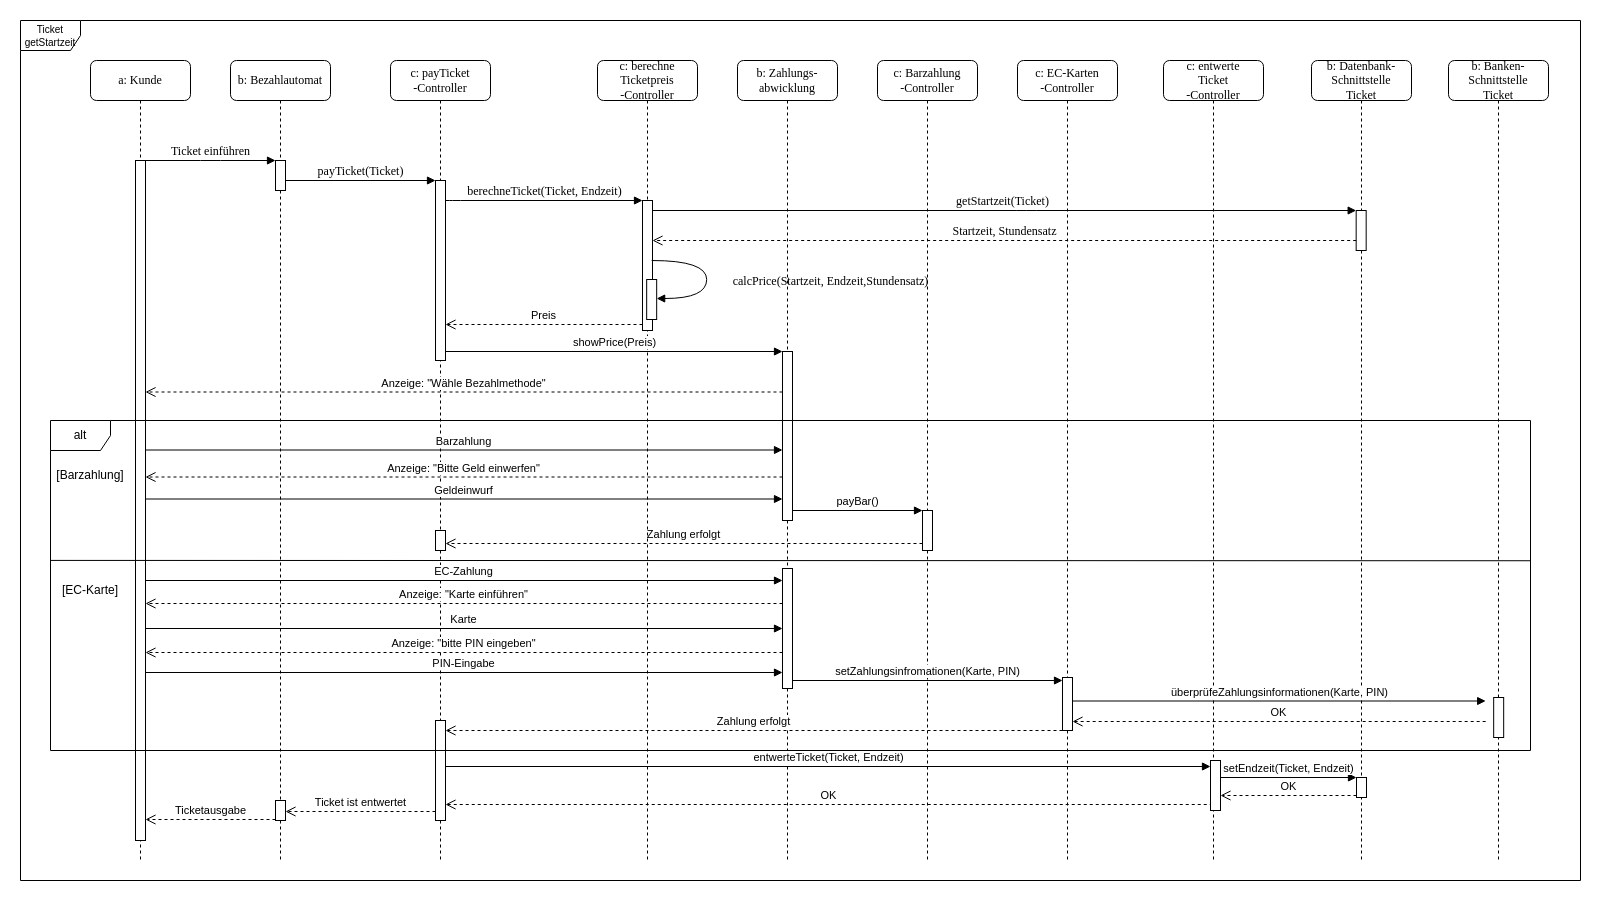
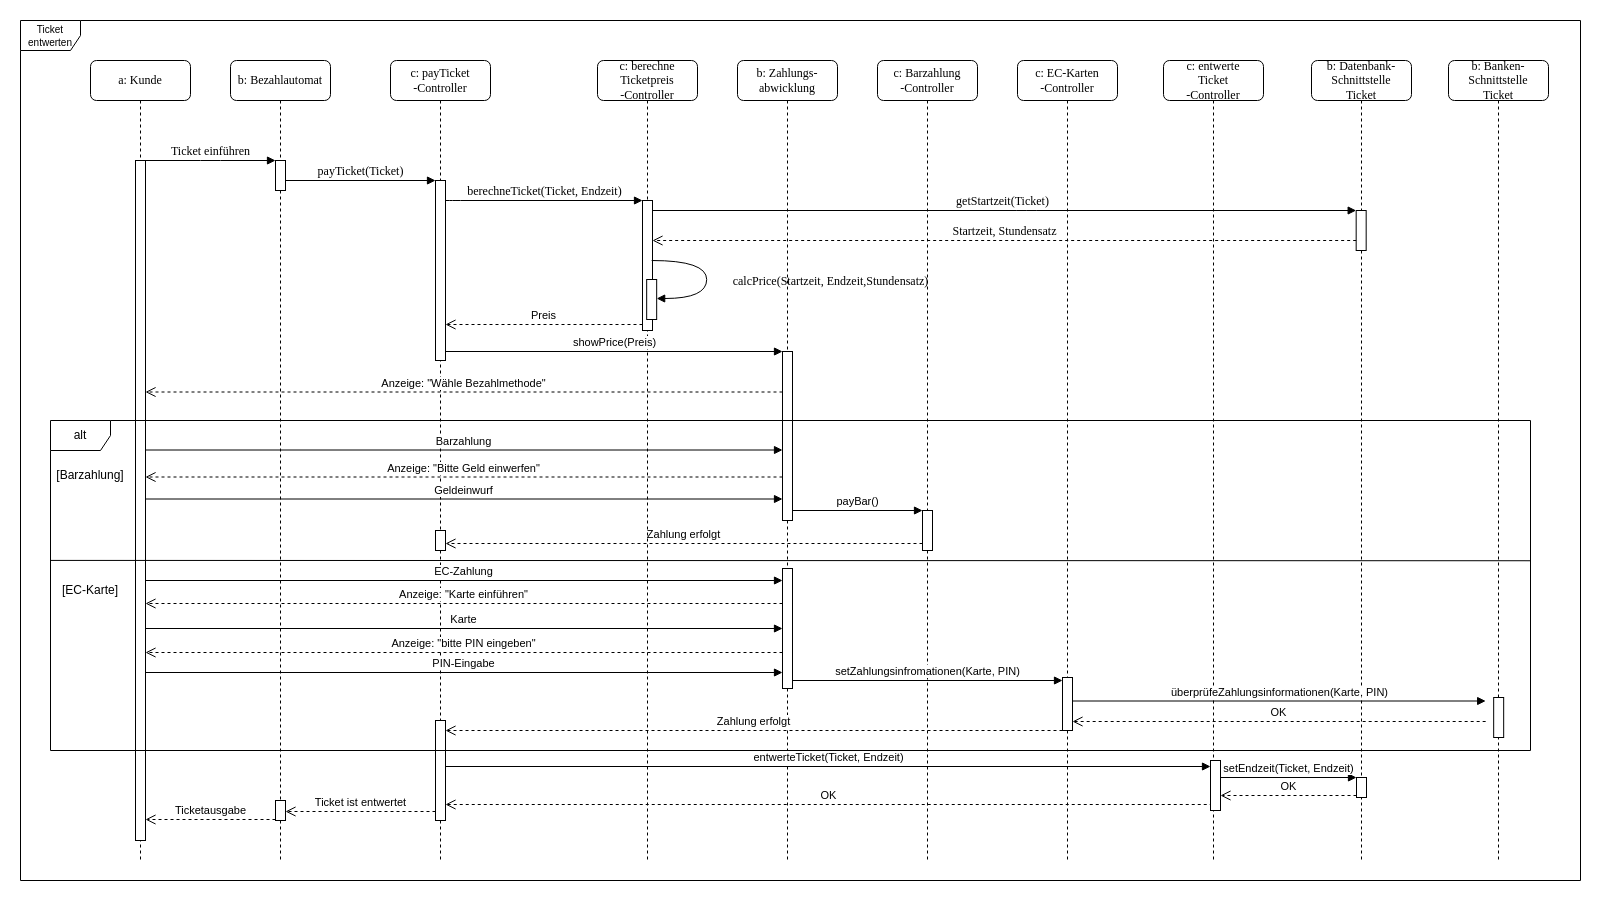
- <mxCell id="61" value="&lt;p style=&quot;line-height: 130%&quot;&gt;Ticket getStartzeit&lt;/p&gt;" style="shape=umlFrame;whiteSpace=wrap;html=1;fontSize=10;gradientColor=none;comic=0;" parent="1" vertex="1"><mxGeometry x="20" y="20" width="1560" height="860" as="geometry" /></mxCell>
+ <mxCell id="61" value="&lt;p style=&quot;line-height: 130%&quot;&gt;Ticket entwerten&lt;/p&gt;" style="shape=umlFrame;whiteSpace=wrap;html=1;fontSize=10;gradientColor=none;comic=0;" parent="1" vertex="1"><mxGeometry x="20" y="20" width="1560" height="860" as="geometry" /></mxCell>
